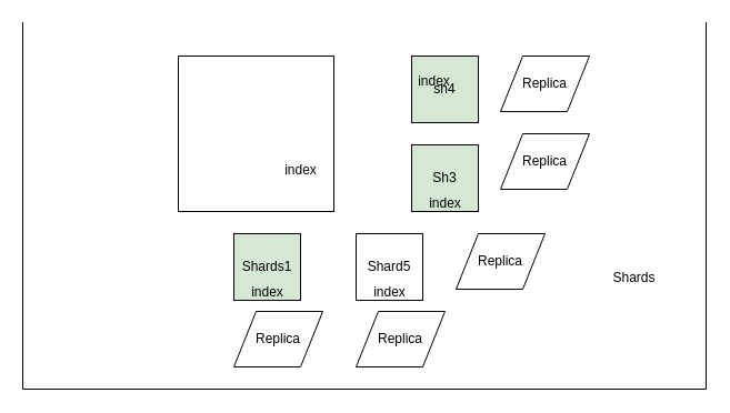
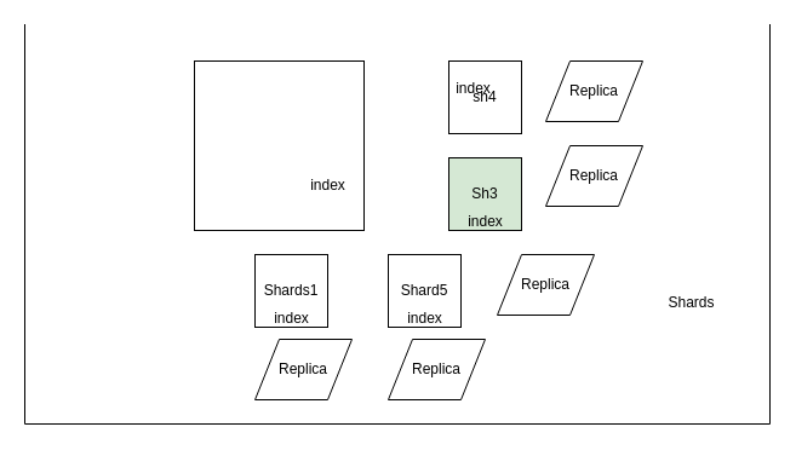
- <mxCell id="4" value="sh4" style="whiteSpace=wrap;html=1;aspect=fixed;fillColor=#d5e8d4;" vertex="1" parent="1"><mxGeometry x="370" y="50" width="60" height="60" as="geometry" /></mxCell>
+ <mxCell id="4" value="sh4" style="whiteSpace=wrap;html=1;aspect=fixed;" vertex="1" parent="1"><mxGeometry x="370" y="50" width="60" height="60" as="geometry" /></mxCell>
- <mxCell id="7" value="Shards1" style="whiteSpace=wrap;html=1;aspect=fixed;fillColor=#d5e8d4;" vertex="1" parent="1"><mxGeometry x="210" y="210" width="60" height="60" as="geometry" /></mxCell>
+ <mxCell id="7" value="Shards1" style="whiteSpace=wrap;html=1;aspect=fixed;" vertex="1" parent="1"><mxGeometry x="210" y="210" width="60" height="60" as="geometry" /></mxCell>
